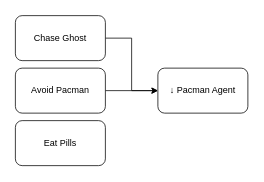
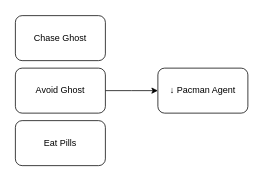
- <mxCell id="5" style="edgeStyle=orthogonalEdgeStyle;rounded=0;orthogonalLoop=1;jettySize=auto;html=1;exitX=1;exitY=0.5;exitDx=0;exitDy=0;entryX=0;entryY=0.5;entryDx=0;entryDy=0;" edge="1" parent="1" source="6" target="7"><mxGeometry relative="1" as="geometry" /></mxCell>
- <mxCell id="4" value="Avoid Pacman" style="rounded=1;whiteSpace=wrap;html=1;" vertex="1" parent="1"><mxGeometry x="20" y="90" width="120" height="60" as="geometry" /></mxCell>
+ <mxCell id="4" value="Avoid Ghost" style="rounded=1;whiteSpace=wrap;html=1;" vertex="1" parent="1"><mxGeometry x="20" y="90" width="120" height="60" as="geometry" /></mxCell>
